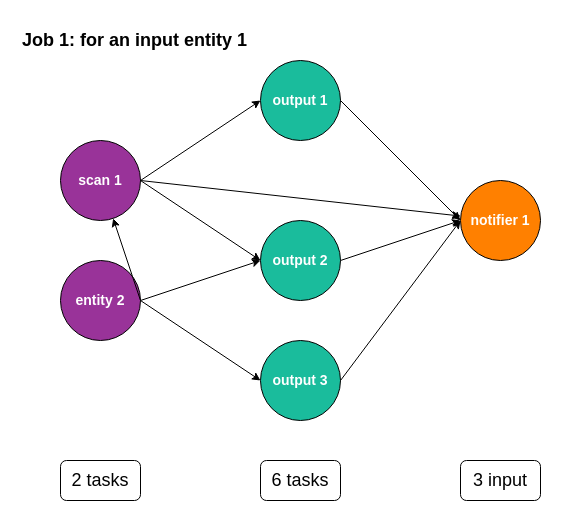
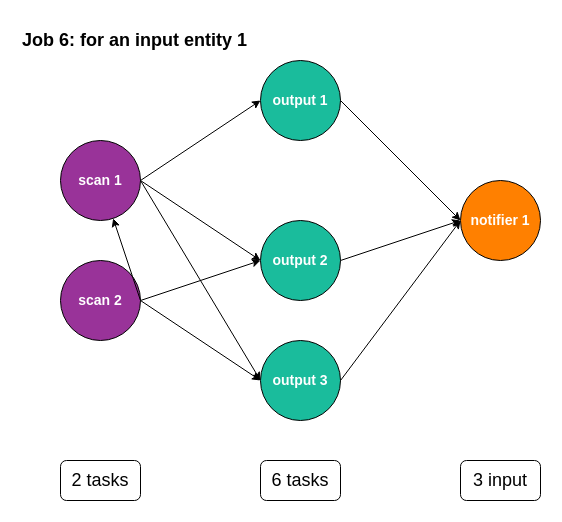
- <mxCell id="17" value="&lt;font style=&quot;font-size: 18px;&quot; color=&quot;#000000&quot;&gt;&lt;b&gt;Job 1: for an input entity 1&lt;/b&gt;&lt;/font&gt;" style="text;html=1;strokeColor=none;fillColor=none;align=left;verticalAlign=middle;whiteSpace=wrap;rounded=0;labelBackgroundColor=none;fontSize=14;fontColor=#FFFFFF;" vertex="1" parent="1"><mxGeometry width="240" height="40" as="geometry" x="20" y="20" /></mxCell>
+ <mxCell id="17" value="&lt;font style=&quot;font-size: 18px;&quot; color=&quot;#000000&quot;&gt;&lt;b&gt;Job 6: for an input entity 1&lt;/b&gt;&lt;/font&gt;" style="text;html=1;strokeColor=none;fillColor=none;align=left;verticalAlign=middle;whiteSpace=wrap;rounded=0;labelBackgroundColor=none;fontSize=14;fontColor=#FFFFFF;" vertex="1" parent="1"><mxGeometry width="240" height="40" as="geometry" x="20" y="20" /></mxCell>
- <mxCell id="10" value="" style="endArrow=classic;html=1;rounded=0;fontSize=14;fontColor=#FFFFFF;exitX=1;exitY=0.5;exitDx=0;exitDy=0;" edge="1" parent="1" source="2" target="4"><mxGeometry width="50" height="50" relative="1" as="geometry"><mxPoint x="140" y="180" as="sourcePoint" /><mxPoint x="270" y="380" as="targetPoint" /></mxGeometry></mxCell>
+ <mxCell id="10" value="" style="endArrow=classic;html=1;rounded=0;fontSize=14;fontColor=#FFFFFF;entryX=0;entryY=0.5;entryDx=0;entryDy=0;exitX=1;exitY=0.5;exitDx=0;exitDy=0;" edge="1" parent="1" source="2" target="6"><mxGeometry width="50" height="50" relative="1" as="geometry"><mxPoint x="140" y="180" as="sourcePoint" /><mxPoint x="270" y="380" as="targetPoint" /></mxGeometry></mxCell>
- <mxCell id="7" value="&lt;font color=&quot;#ffffff&quot; style=&quot;font-size: 14px;&quot;&gt;&lt;b&gt;entity 2&lt;/b&gt;&lt;/font&gt;" style="ellipse;whiteSpace=wrap;html=1;aspect=fixed;fillColor=#993399;" vertex="1" parent="1"><mxGeometry x="60" y="260" width="80" height="80" as="geometry" /></mxCell>
+ <mxCell id="7" value="&lt;font color=&quot;#ffffff&quot; style=&quot;font-size: 14px;&quot;&gt;&lt;b&gt;scan 2&lt;/b&gt;&lt;/font&gt;" style="ellipse;whiteSpace=wrap;html=1;aspect=fixed;fillColor=#993399;" vertex="1" parent="1"><mxGeometry x="60" y="260" width="80" height="80" as="geometry" /></mxCell>
